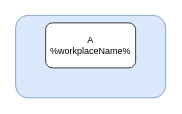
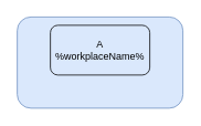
- <mxCell id="3" value="A %workplaceName%" style="rounded=1;whiteSpace=wrap;html=1;container=1;part=1;metaEdit=1;" vertex="1" parent="2"><mxGeometry x="40" y="10" width="120" height="60" as="geometry" /></mxCell>
+ <mxCell id="3" value="A %workplaceName%" style="rounded=1;whiteSpace=wrap;html=1;container=1;part=1;metaEdit=1;fillColor=#dae8fc;" vertex="1" parent="2"><mxGeometry x="40" y="10" width="120" height="60" as="geometry" /></mxCell>
